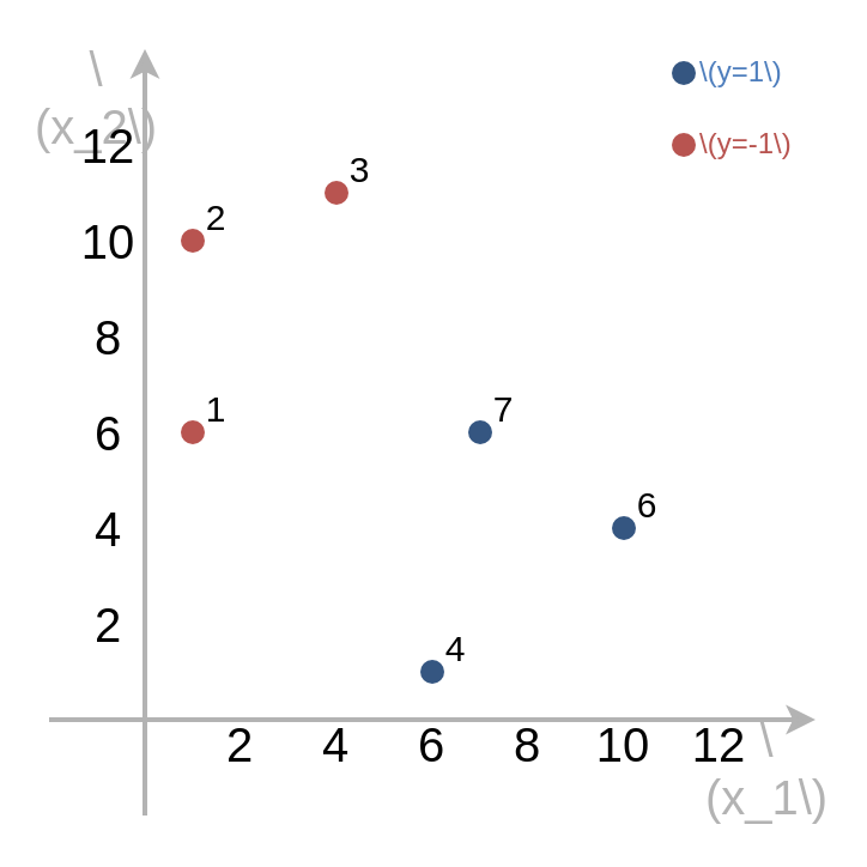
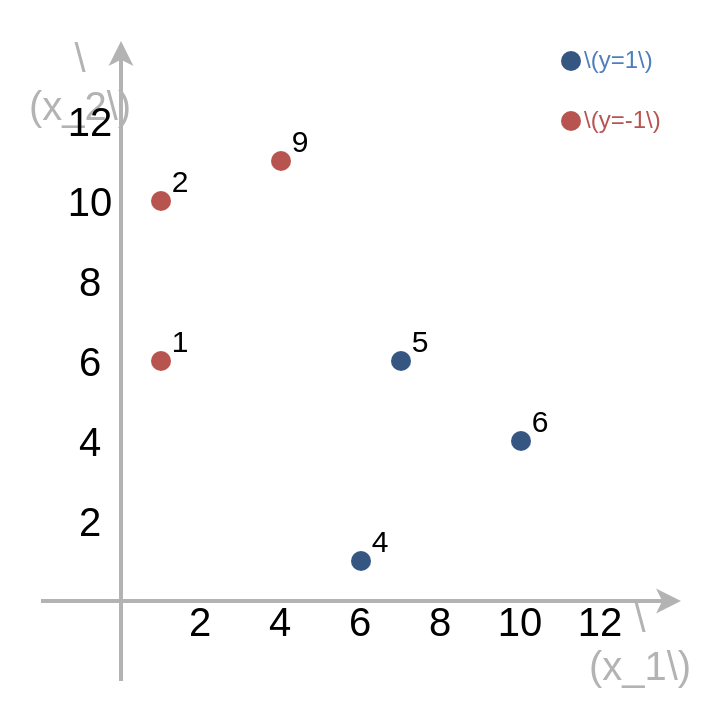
- <mxCell id="33" value="3" style="text;html=1;strokeColor=none;fillColor=none;align=center;verticalAlign=middle;whiteSpace=wrap;rounded=0;fontSize=15;" vertex="1" parent="1"><mxGeometry x="140" y="60" width="20" height="20" as="geometry" /></mxCell>
+ <mxCell id="33" value="9" style="text;html=1;strokeColor=none;fillColor=none;align=center;verticalAlign=middle;whiteSpace=wrap;rounded=0;fontSize=15;" vertex="1" parent="1"><mxGeometry x="140" y="60" width="20" height="20" as="geometry" /></mxCell>
- <mxCell id="29" value="7" style="text;html=1;strokeColor=none;fillColor=none;align=center;verticalAlign=middle;whiteSpace=wrap;rounded=0;fontSize=15;" vertex="1" parent="1"><mxGeometry x="200" y="160" width="20" height="20" as="geometry" /></mxCell>
+ <mxCell id="29" value="5" style="text;html=1;strokeColor=none;fillColor=none;align=center;verticalAlign=middle;whiteSpace=wrap;rounded=0;fontSize=15;" vertex="1" parent="1"><mxGeometry x="200" y="160" width="20" height="20" as="geometry" /></mxCell>
